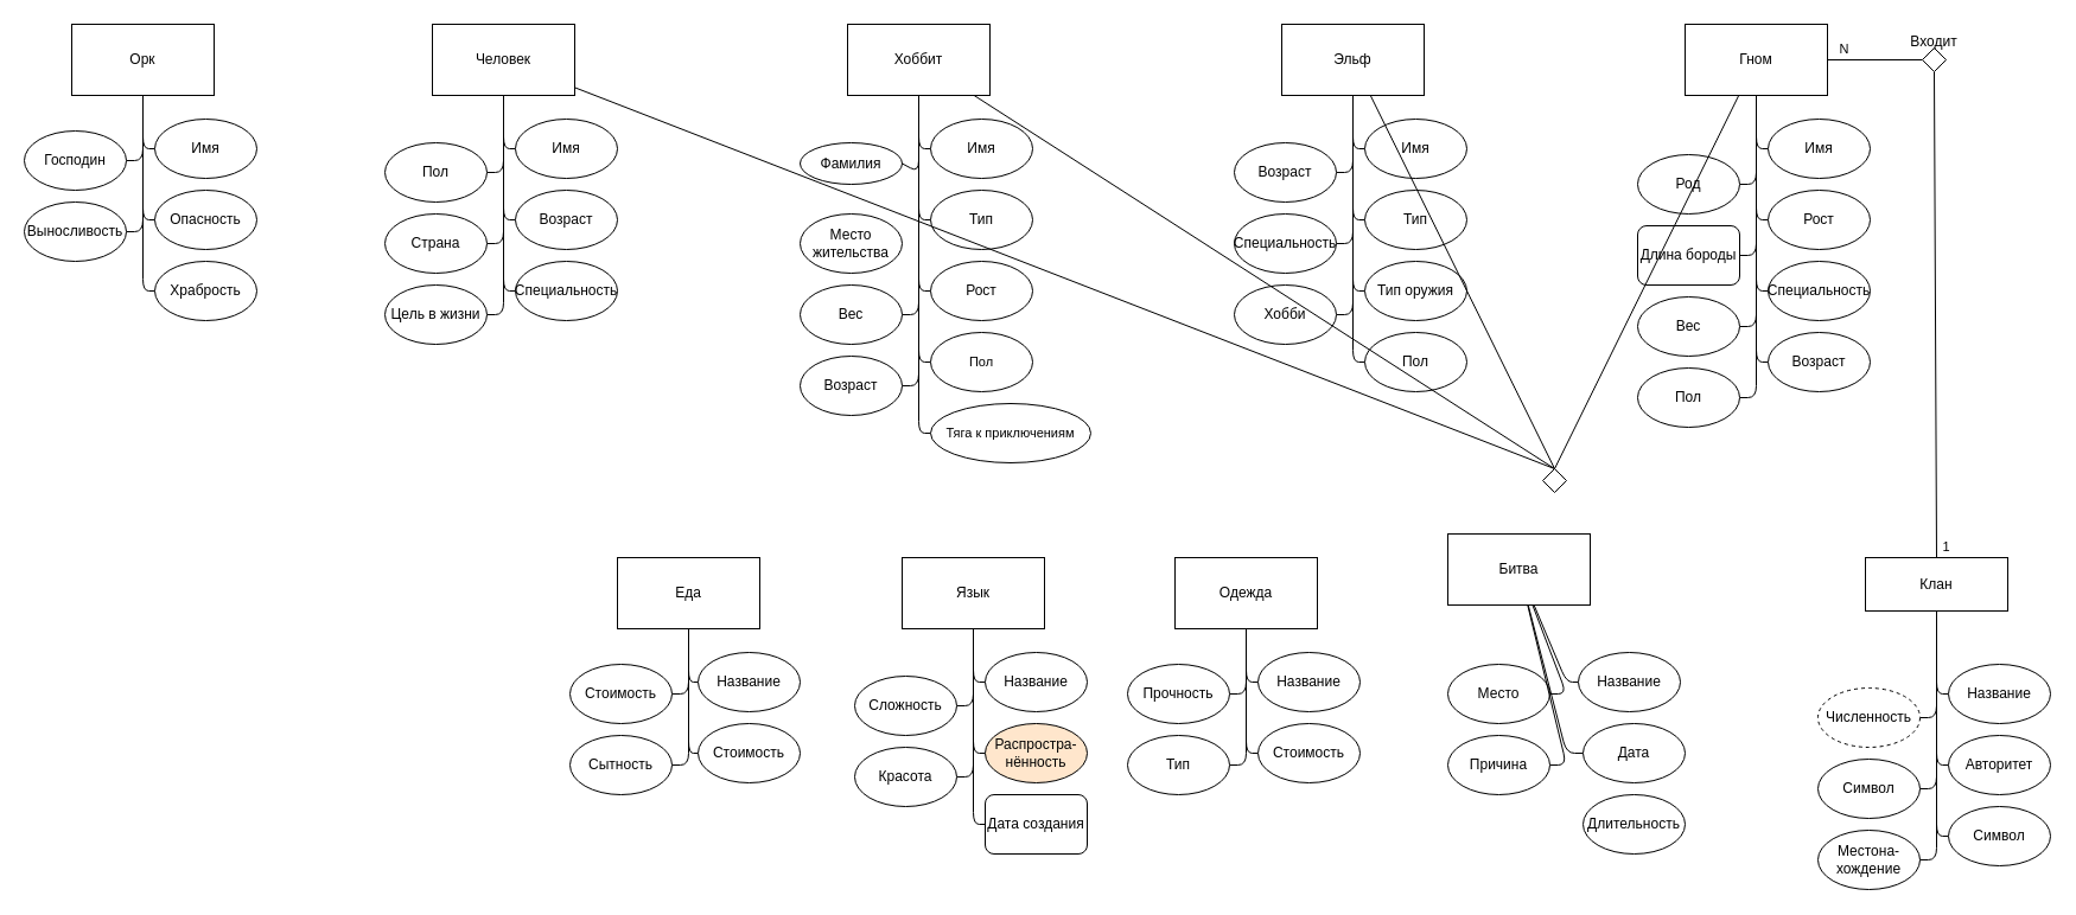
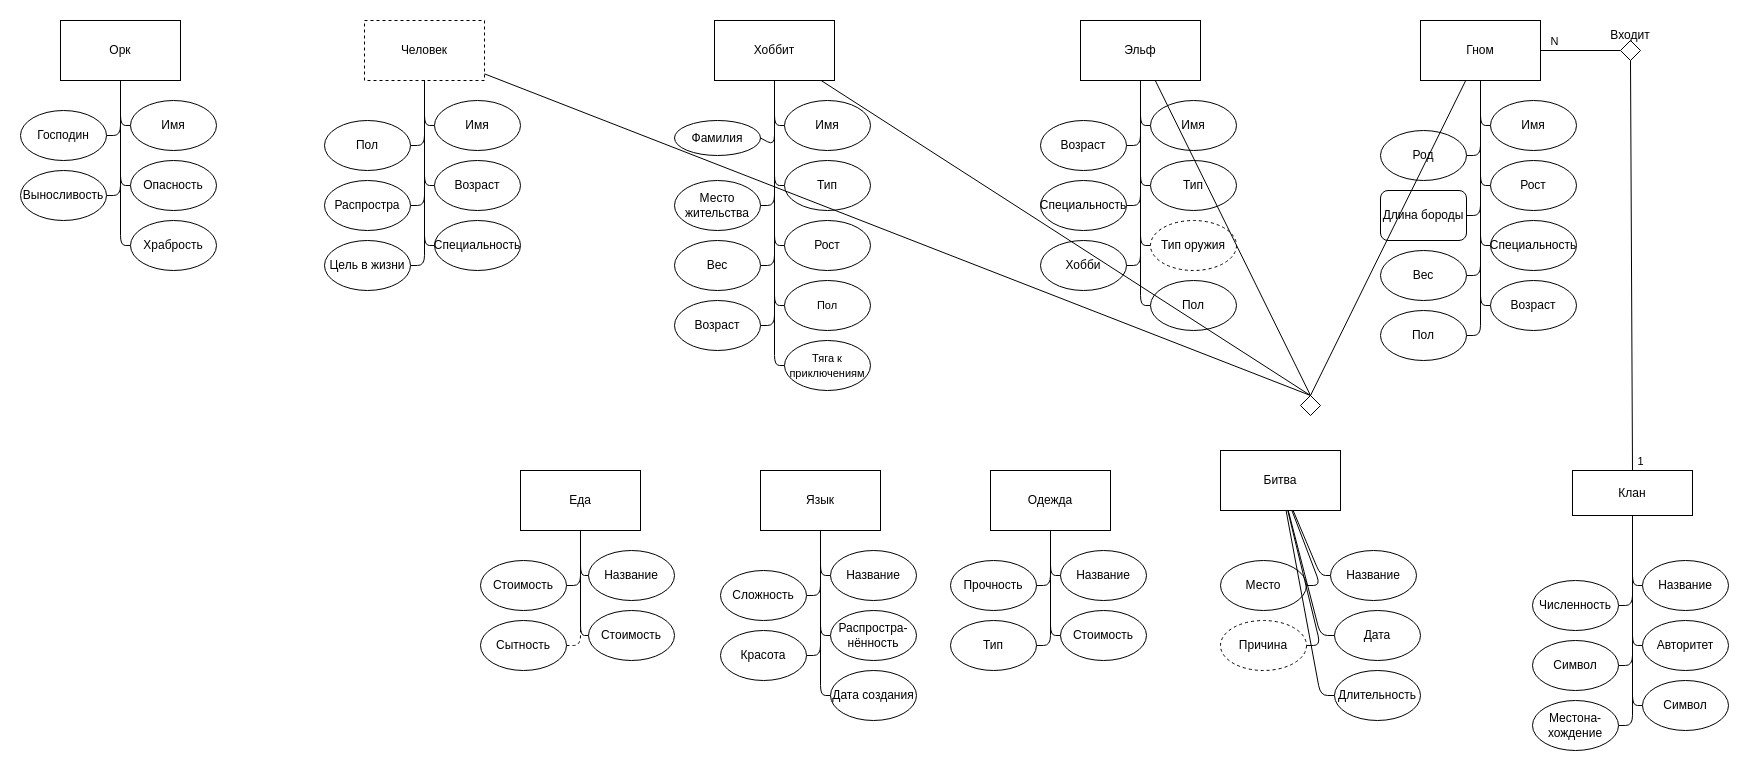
- <mxCell id="75" value="&lt;font style=&quot;font-size: 12px&quot;&gt;Человек&lt;/font&gt;" style="rounded=0;whiteSpace=wrap;html=1;fontSize=11;" parent="1" vertex="1"><mxGeometry x="364" y="20" width="120" height="60" as="geometry" /></mxCell>
+ <mxCell id="75" value="&lt;font style=&quot;font-size: 12px&quot;&gt;Человек&lt;/font&gt;" style="rounded=0;whiteSpace=wrap;html=1;fontSize=11;dashed=1;" parent="1" vertex="1"><mxGeometry x="364" y="20" width="120" height="60" as="geometry" /></mxCell>
- <mxCell id="83" value="Страна" style="ellipse;whiteSpace=wrap;html=1;" parent="1" vertex="1"><mxGeometry x="324" y="180" width="86" height="50" as="geometry" /></mxCell>
+ <mxCell id="83" value="Распростра" style="ellipse;whiteSpace=wrap;html=1;" parent="1" vertex="1"><mxGeometry x="324" y="180" width="86" height="50" as="geometry" /></mxCell>
+ <mxCell id="67" style="edgeStyle=none;html=1;exitX=1;exitY=0.5;exitDx=0;exitDy=0;fontSize=11;endArrow=none;endFill=0;" parent="1" source="68" target="60" edge="1"><mxGeometry relative="1" as="geometry"><Array as="points"><mxPoint x="774" y="205" /></Array></mxGeometry></mxCell>
- <mxCell id="46" value="Тип оружия" style="ellipse;whiteSpace=wrap;html=1;" parent="1" vertex="1"><mxGeometry x="1150" y="220" width="86" height="50" as="geometry" /></mxCell>
+ <mxCell id="46" value="Тип оружия" style="ellipse;whiteSpace=wrap;html=1;dashed=1;" parent="1" vertex="1"><mxGeometry x="1150" y="220" width="86" height="50" as="geometry" /></mxCell>
- <mxCell id="120" value="&lt;span style=&quot;font-size: 11px&quot;&gt;Тяга к приключениям&lt;/span&gt;" style="ellipse;whiteSpace=wrap;html=1;" parent="1" vertex="1"><mxGeometry x="784" y="340" width="135" height="50" as="geometry" /></mxCell>
+ <mxCell id="120" value="&lt;span style=&quot;font-size: 11px&quot;&gt;Тяга к приключениям&lt;/span&gt;" style="ellipse;whiteSpace=wrap;html=1;" parent="1" vertex="1"><mxGeometry x="784" y="340" width="86" height="50" as="geometry" /></mxCell>
- <mxCell id="16" value="Численность" style="ellipse;whiteSpace=wrap;html=1;dashed=1;" parent="1" vertex="1"><mxGeometry x="1532" y="580" width="86" height="50" as="geometry" /></mxCell>
+ <mxCell id="16" value="Численность" style="ellipse;whiteSpace=wrap;html=1;" parent="1" vertex="1"><mxGeometry x="1532" y="580" width="86" height="50" as="geometry" /></mxCell>
+ <mxCell id="97" style="edgeStyle=none;html=1;exitX=0;exitY=0.5;exitDx=0;exitDy=0;fontSize=12;endArrow=none;endFill=0;" parent="1" source="98" target="88" edge="1"><mxGeometry relative="1" as="geometry"><Array as="points"><mxPoint x="1320" y="695" /></Array></mxGeometry></mxCell>
- <mxCell id="55" value="Распростра-нённость" style="ellipse;whiteSpace=wrap;html=1;fillColor=#ffe6cc;" parent="1" vertex="1"><mxGeometry x="830" y="610" width="86" height="50" as="geometry" /></mxCell>
+ <mxCell id="55" value="Распростра-нённость" style="ellipse;whiteSpace=wrap;html=1;" parent="1" vertex="1"><mxGeometry x="830" y="610" width="86" height="50" as="geometry" /></mxCell>
- <mxCell id="106" style="edgeStyle=none;html=1;exitX=1;exitY=0.5;exitDx=0;exitDy=0;fontSize=12;endArrow=none;endFill=0;" parent="1" source="107" target="99" edge="1"><mxGeometry relative="1" as="geometry"><Array as="points"><mxPoint x="580" y="645" /></Array></mxGeometry></mxCell>
+ <mxCell id="106" style="edgeStyle=none;html=1;exitX=1;exitY=0.5;exitDx=0;exitDy=0;fontSize=12;endArrow=none;endFill=0;dashed=1;" parent="1" source="107" target="99" edge="1"><mxGeometry relative="1" as="geometry"><Array as="points"><mxPoint x="580" y="645" /></Array></mxGeometry></mxCell>
- <mxCell id="96" value="Причина" style="ellipse;whiteSpace=wrap;html=1;" parent="1" vertex="1"><mxGeometry x="1220" y="620" width="86" height="50" as="geometry" /></mxCell>
+ <mxCell id="96" value="Причина" style="ellipse;whiteSpace=wrap;html=1;dashed=1;" parent="1" vertex="1"><mxGeometry x="1220" y="620" width="86" height="50" as="geometry" /></mxCell>
- <mxCell id="59" value="Дата создания" style="whiteSpace=wrap;html=1;rounded=1;" parent="1" vertex="1"><mxGeometry x="830" y="670" width="86" height="50" as="geometry" /></mxCell>
+ <mxCell id="59" value="Дата создания" style="ellipse;whiteSpace=wrap;html=1;" parent="1" vertex="1"><mxGeometry x="830" y="670" width="86" height="50" as="geometry" /></mxCell>
